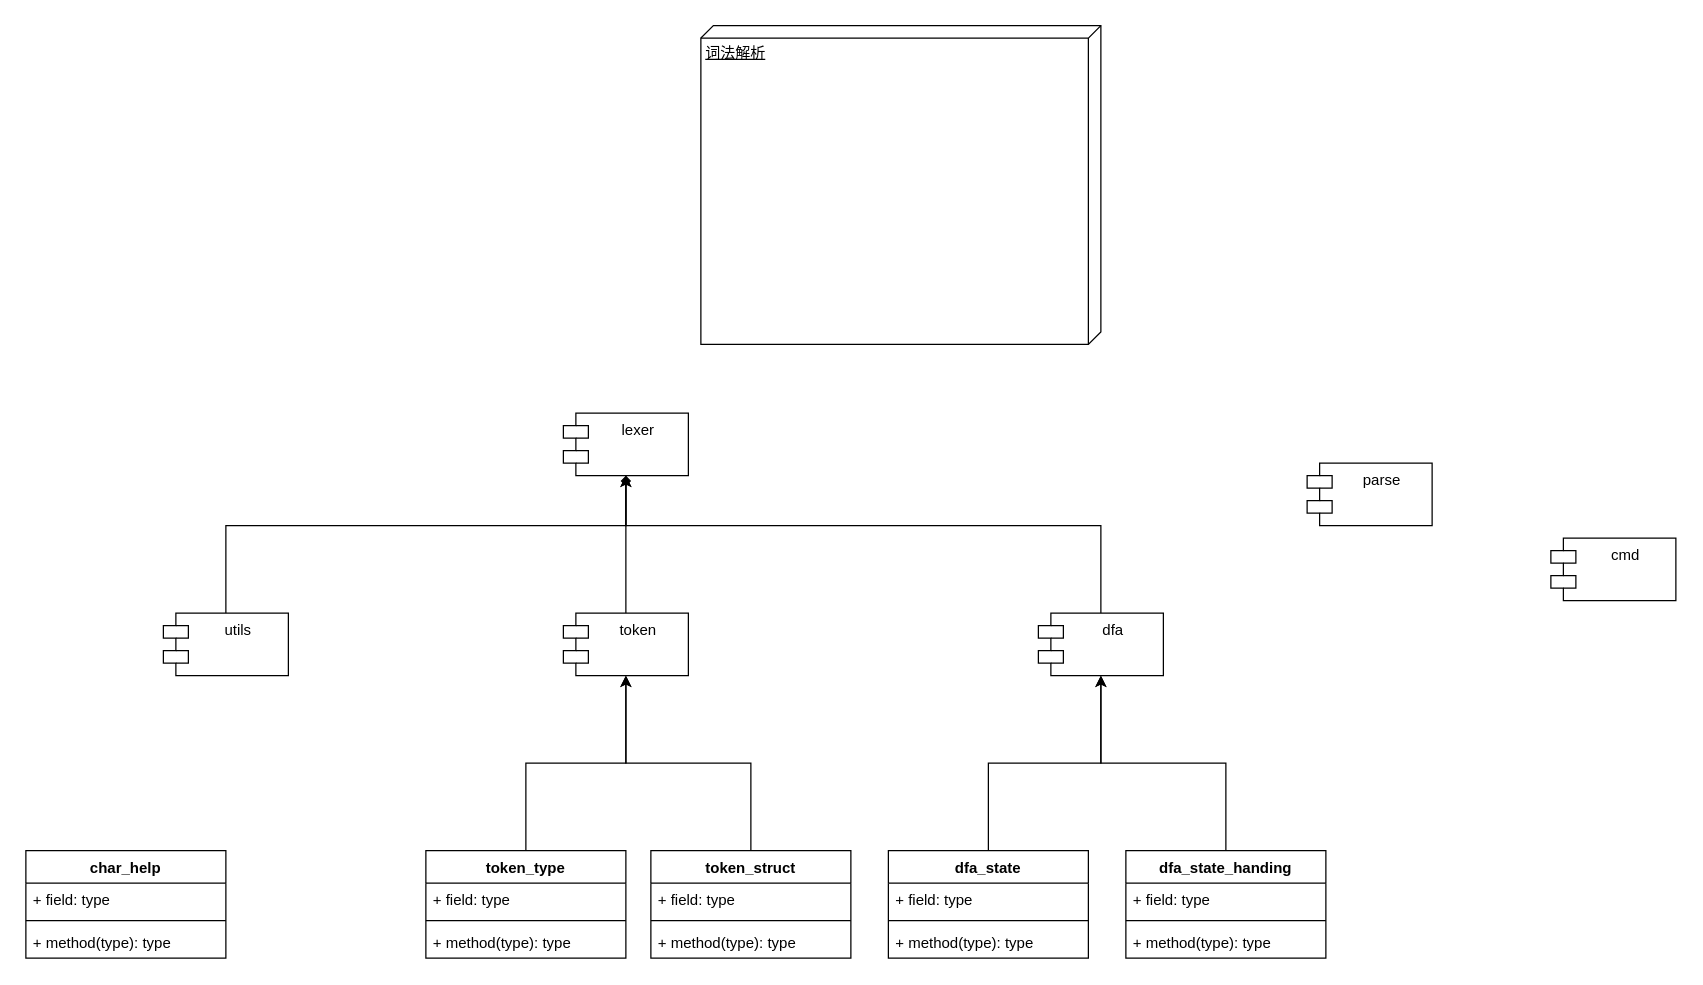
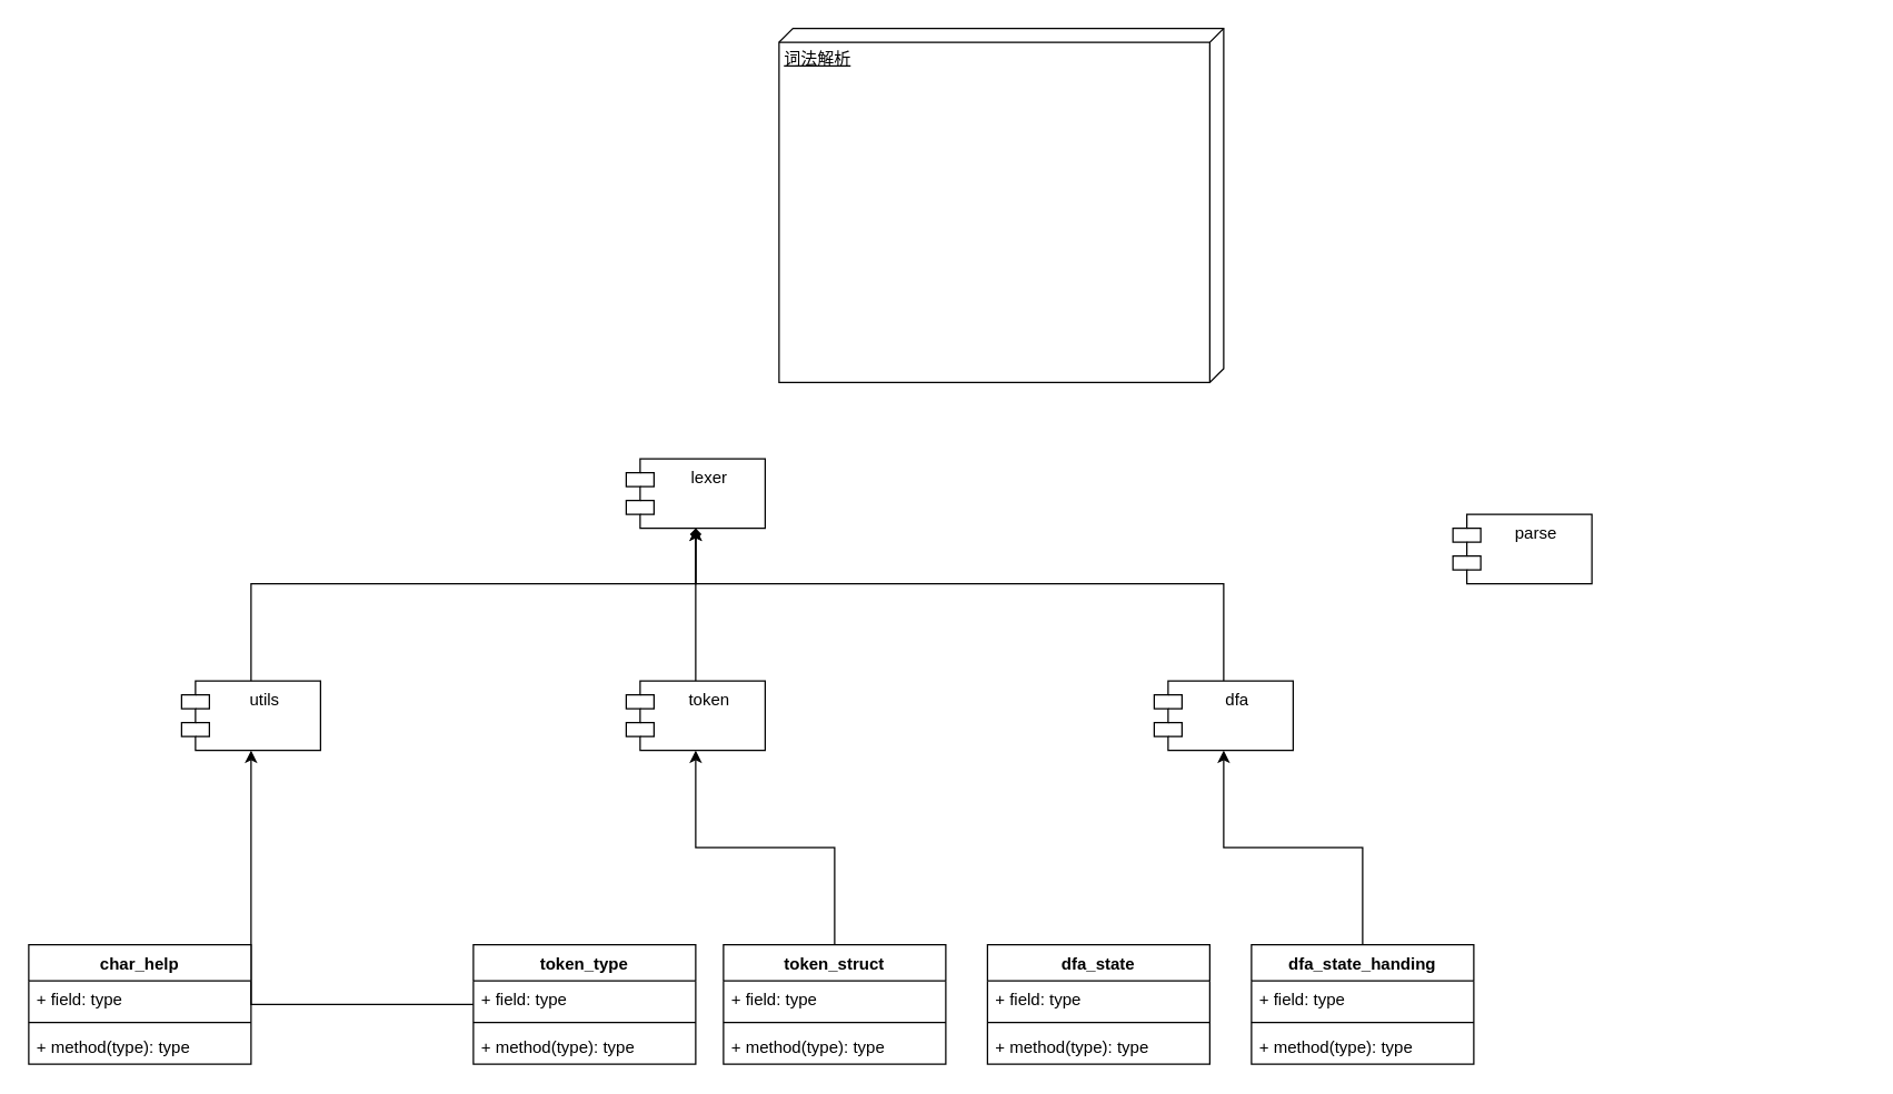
- <mxCell id="5" value="cmd" style="shape=module;align=left;spacingLeft=20;align=center;verticalAlign=top;" parent="1" vertex="1"><mxGeometry x="1240" y="430" width="100" height="50" as="geometry" /></mxCell>
- <mxCell id="12" style="edgeStyle=orthogonalEdgeStyle;rounded=0;orthogonalLoop=1;jettySize=auto;html=1;" parent="1" source="13" target="9" edge="1"><mxGeometry relative="1" as="geometry" /></mxCell>
+ <mxCell id="12" style="edgeStyle=orthogonalEdgeStyle;rounded=0;orthogonalLoop=1;jettySize=auto;html=1;" parent="1" source="13" target="7" edge="1"><mxGeometry relative="1" as="geometry" /></mxCell>
- <mxCell id="22" style="edgeStyle=orthogonalEdgeStyle;rounded=0;orthogonalLoop=1;jettySize=auto;html=1;" parent="1" source="23" target="11" edge="1"><mxGeometry relative="1" as="geometry" /></mxCell>
